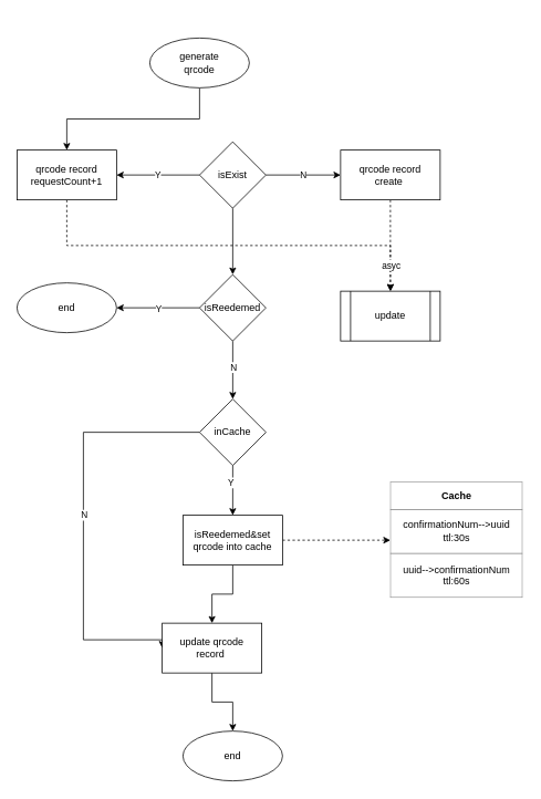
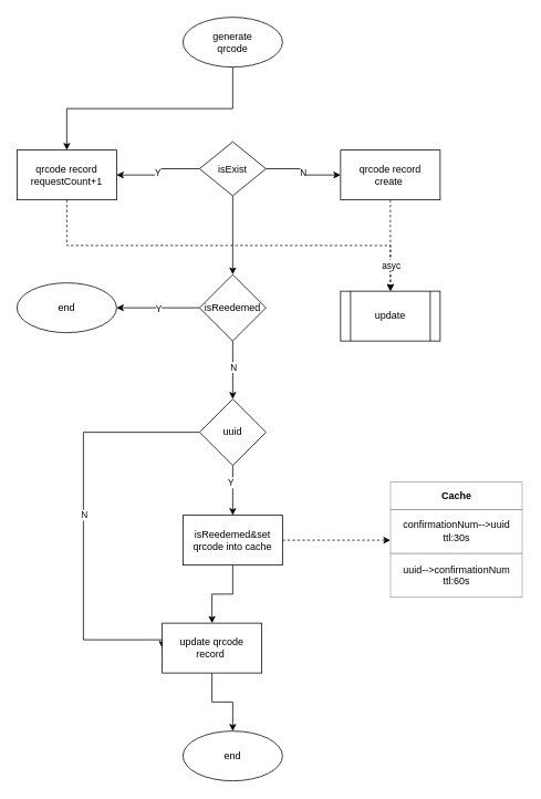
- <mxCell id="12" value="generate&lt;br&gt;qrcode" style="ellipse;whiteSpace=wrap;html=1;" vertex="1" parent="1"><mxGeometry x="180" y="45" width="120" height="60" as="geometry" /></mxCell>
+ <mxCell id="12" value="generate&lt;br&gt;qrcode" style="ellipse;whiteSpace=wrap;html=1;" vertex="1" parent="1"><mxGeometry x="220" y="20" width="120" height="60" as="geometry" /></mxCell>
- <mxCell id="5" value="isExist" style="rhombus;whiteSpace=wrap;html=1;" vertex="1" parent="1"><mxGeometry x="240" y="170" width="80" height="80" as="geometry" /></mxCell>
+ <mxCell id="5" value="isExist" style="rhombus;whiteSpace=wrap;html=1;" vertex="1" parent="1"><mxGeometry x="240" y="170" width="80" height="65" as="geometry" /></mxCell>
- <mxCell id="22" value="inCache" style="rhombus;whiteSpace=wrap;html=1;" vertex="1" parent="1"><mxGeometry x="240" y="480" width="80" height="80" as="geometry" /></mxCell>
+ <mxCell id="22" value="uuid" style="rhombus;whiteSpace=wrap;html=1;" vertex="1" parent="1"><mxGeometry x="240" y="480" width="80" height="80" as="geometry" /></mxCell>
